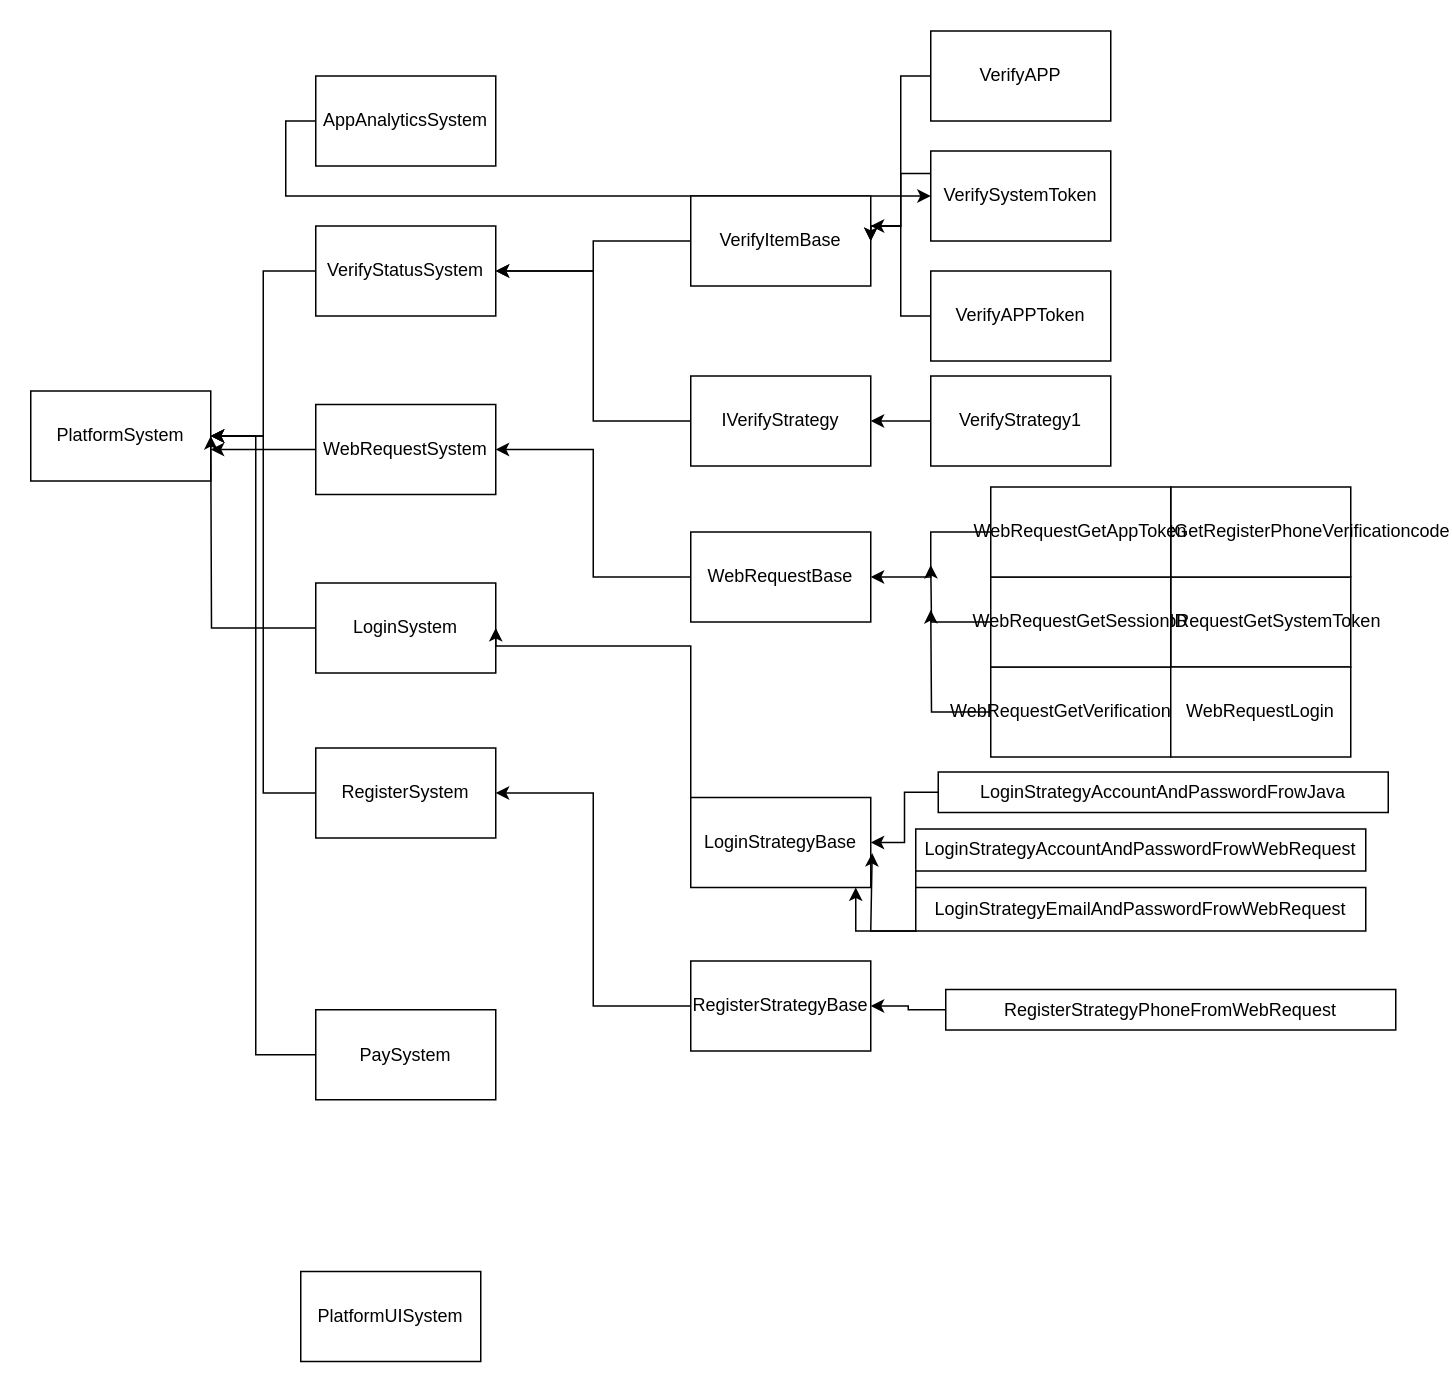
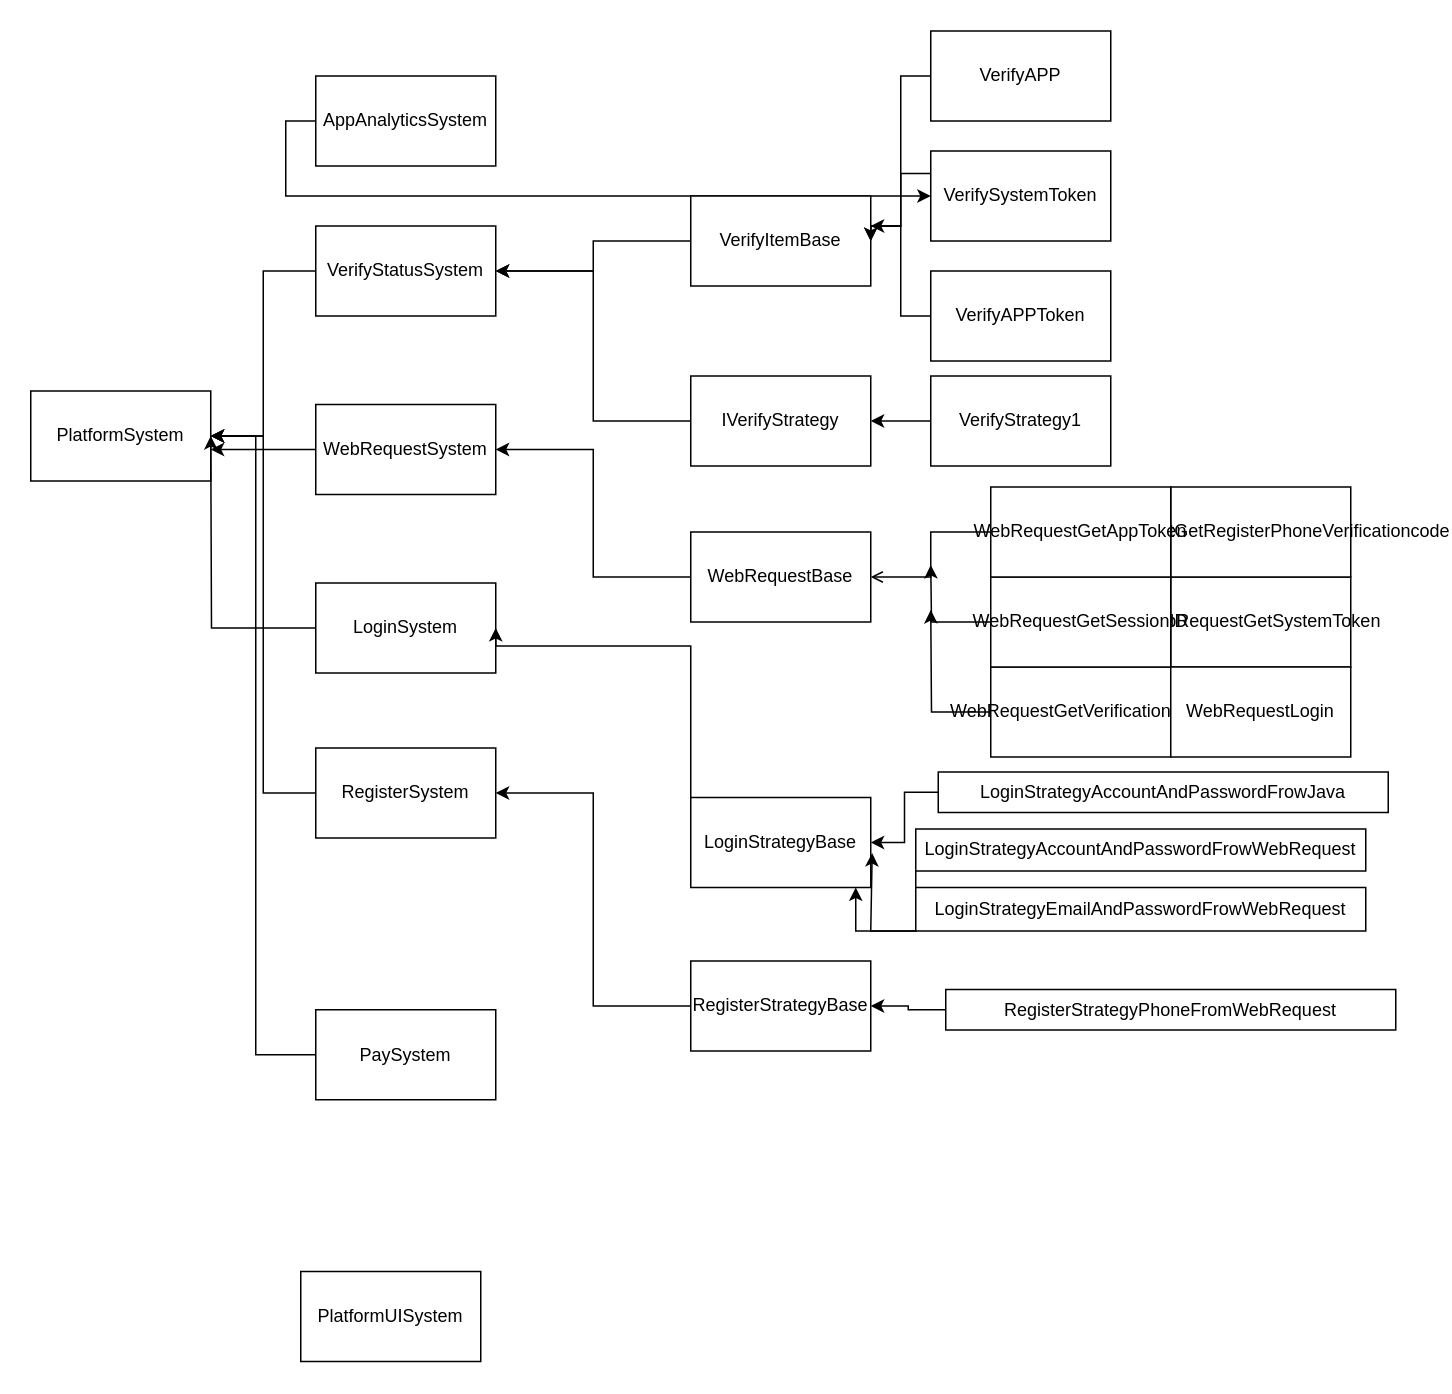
- <mxCell id="35" style="edgeStyle=orthogonalEdgeStyle;rounded=0;orthogonalLoop=1;jettySize=auto;html=1;exitX=0;exitY=0.5;exitDx=0;exitDy=0;entryX=1;entryY=0.5;entryDx=0;entryDy=0;" edge="1" parent="1" source="36" target="28"><mxGeometry relative="1" as="geometry" /></mxCell>
+ <mxCell id="35" style="edgeStyle=orthogonalEdgeStyle;rounded=0;orthogonalLoop=1;jettySize=auto;html=1;exitX=0;exitY=0.5;exitDx=0;exitDy=0;entryX=1;entryY=0.5;entryDx=0;entryDy=0;endArrow=open;" edge="1" parent="1" source="36" target="28"><mxGeometry relative="1" as="geometry" /></mxCell>
